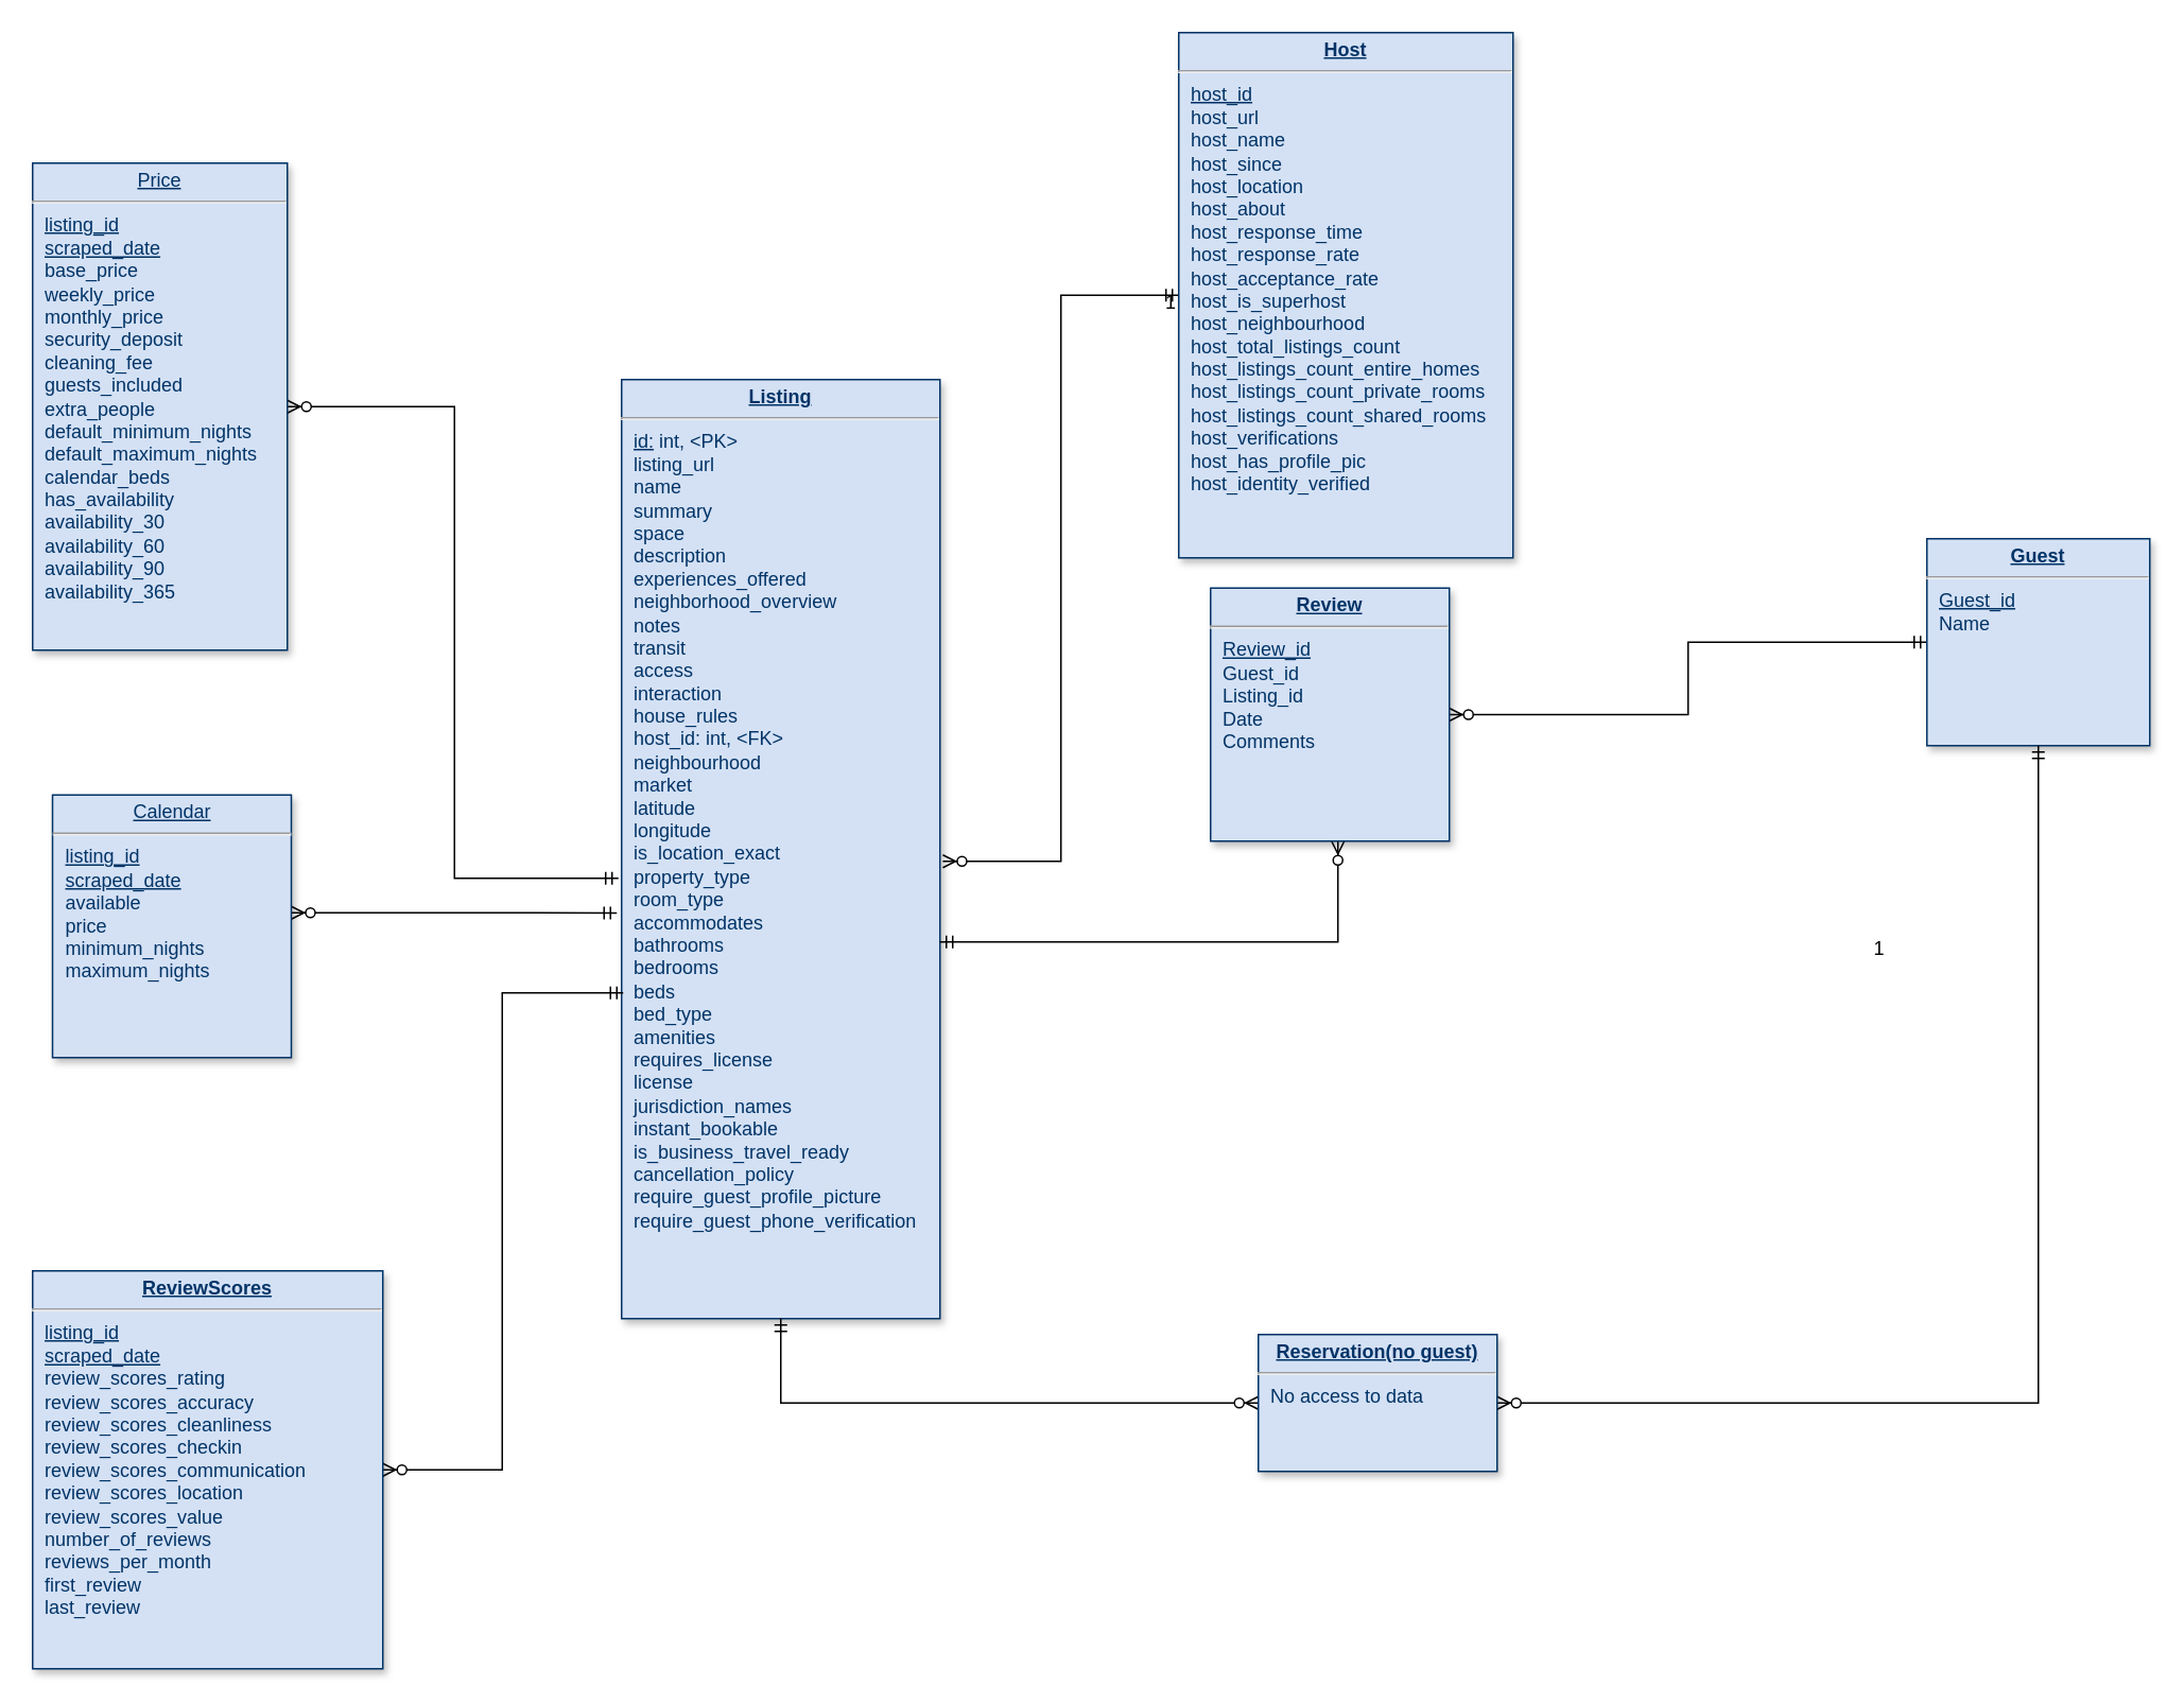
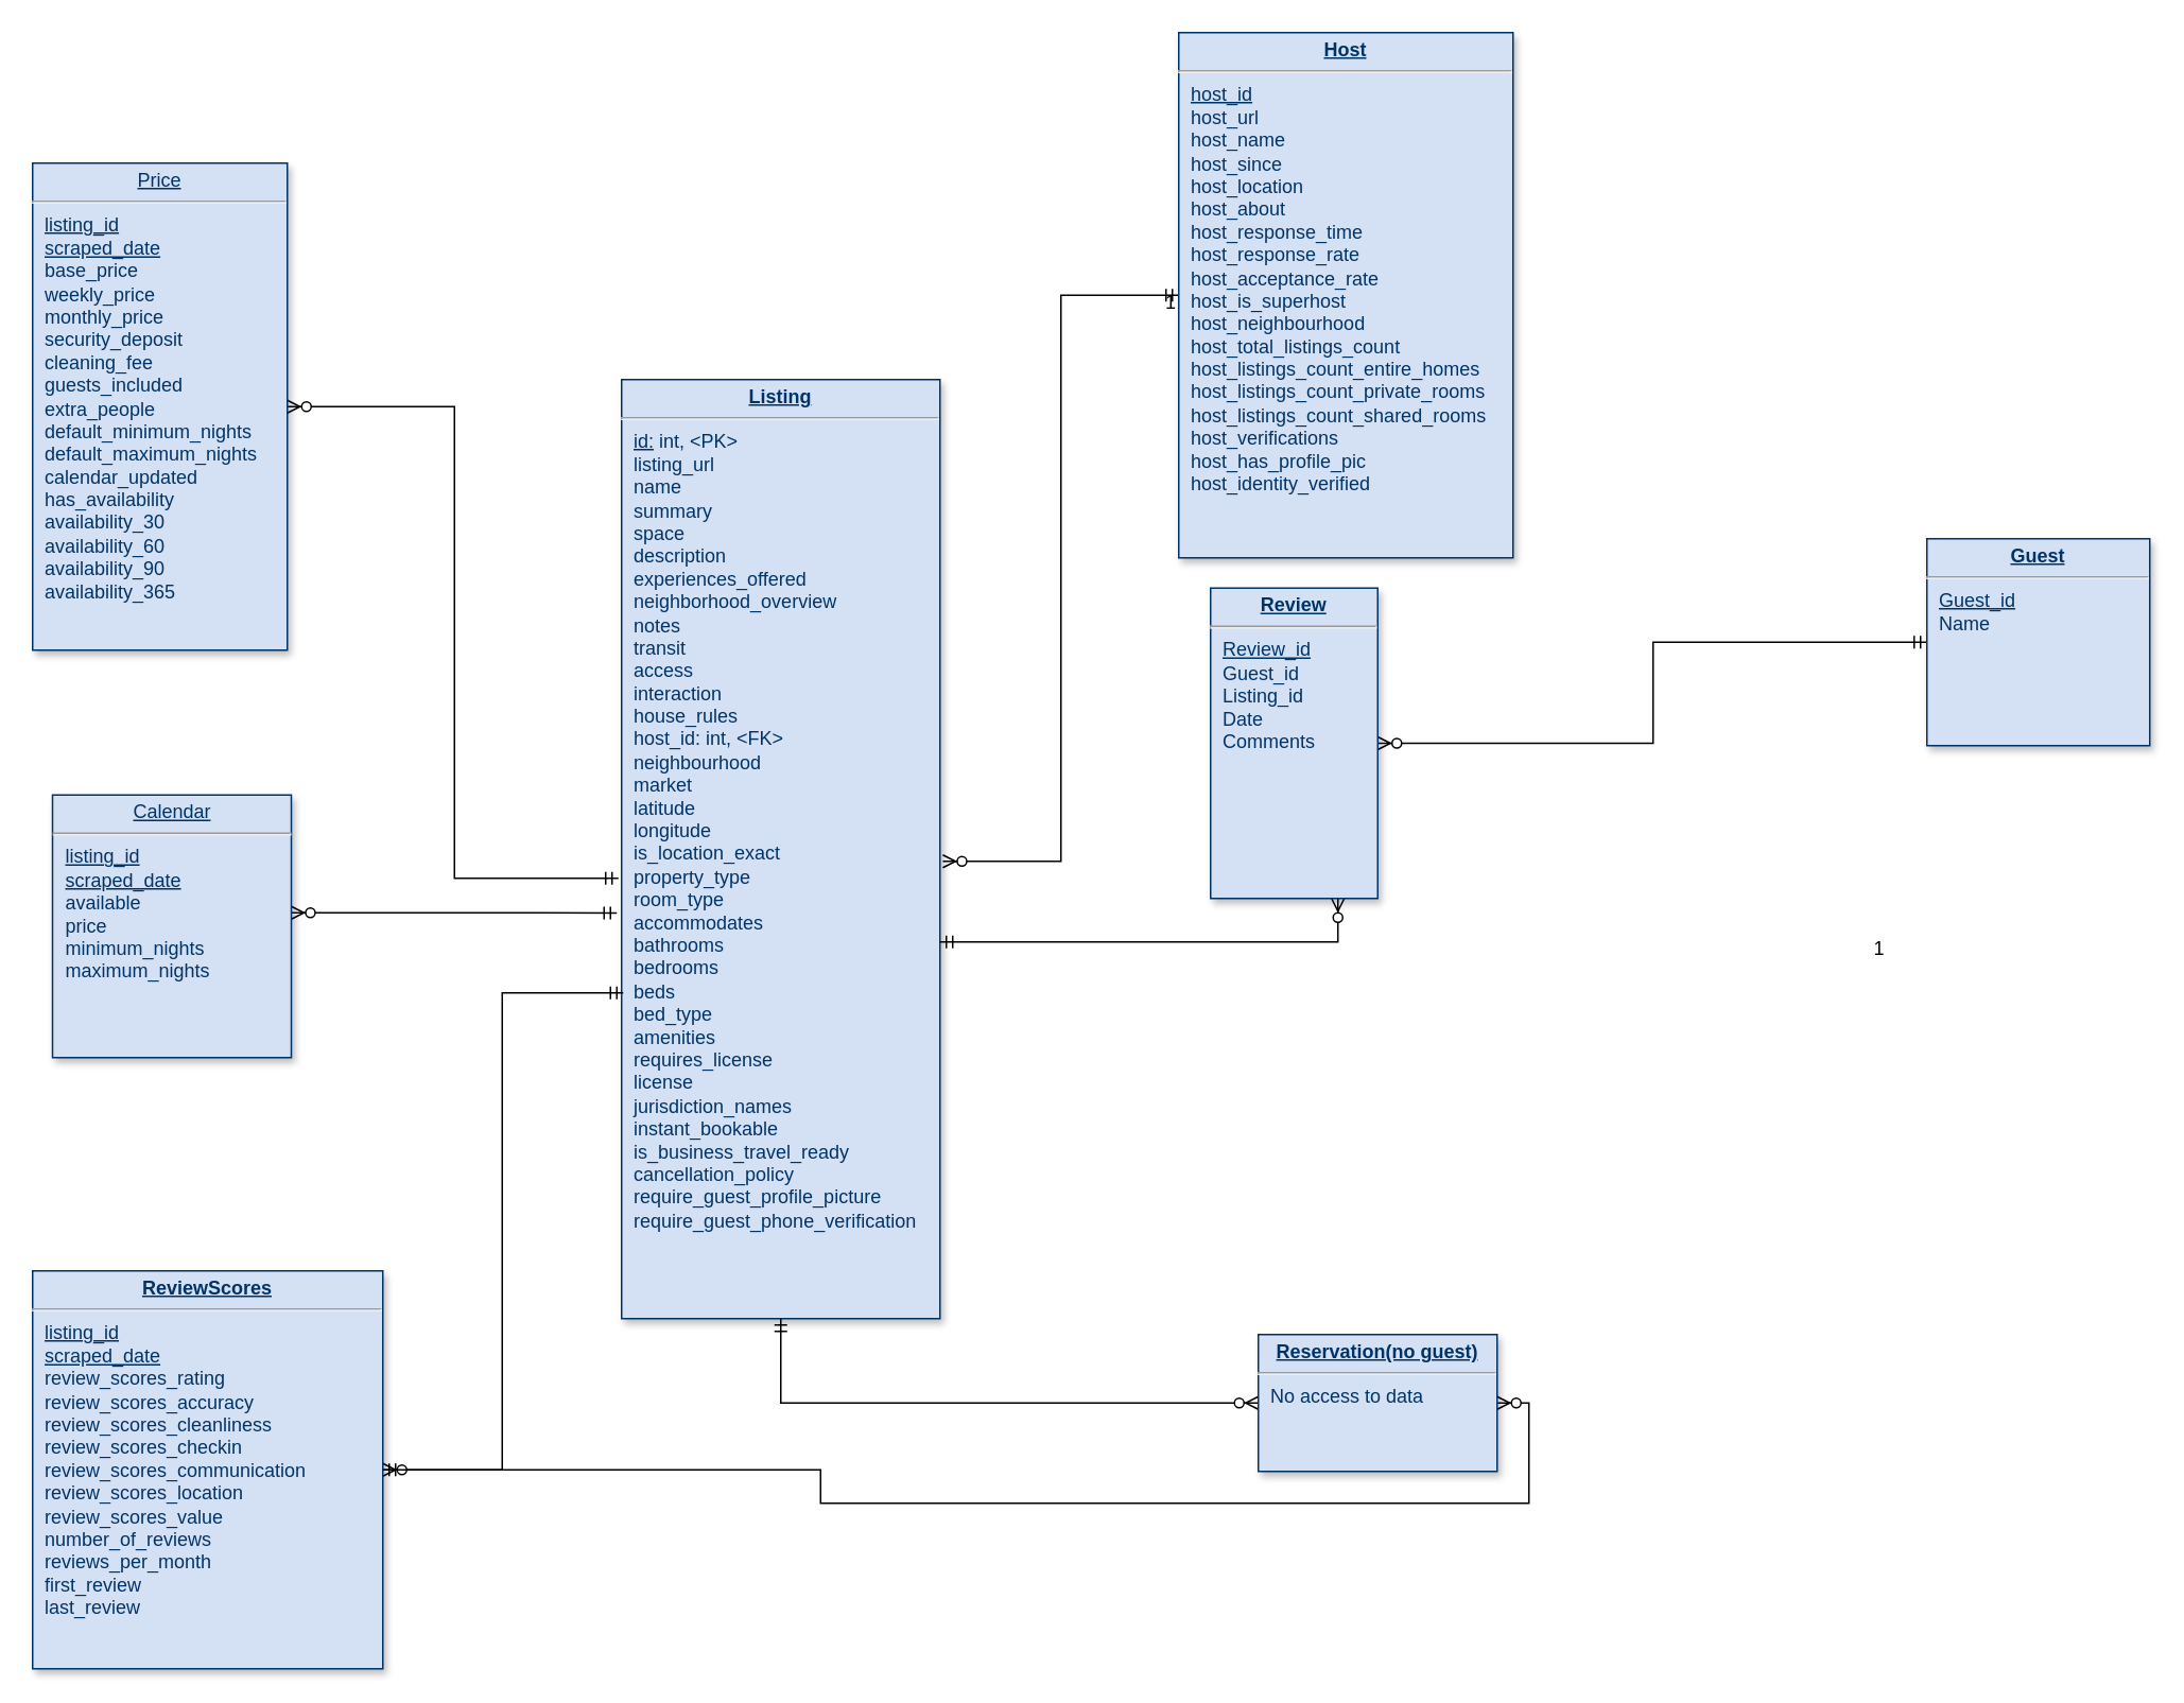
- <mxCell id="19" value="&lt;p style=&quot;margin: 0px ; margin-top: 4px ; text-align: center ; text-decoration: underline&quot;&gt;&lt;span style=&quot;text-align: left&quot;&gt;Price&lt;/span&gt;&lt;br&gt;&lt;/p&gt;&lt;hr&gt;&lt;p style=&quot;margin: 0px 0px 0px 8px&quot;&gt;&lt;span&gt;&lt;u&gt;listing_id&lt;/u&gt;&lt;/span&gt;&lt;br&gt;&lt;/p&gt;&lt;p style=&quot;margin: 0px 0px 0px 8px&quot;&gt;&lt;u&gt;scraped_date&lt;/u&gt;&lt;/p&gt;&lt;p style=&quot;margin: 0px 0px 0px 8px&quot;&gt;base_price&lt;/p&gt;&lt;p style=&quot;margin: 0px 0px 0px 8px&quot;&gt;weekly_price&lt;/p&gt;&lt;p style=&quot;margin: 0px 0px 0px 8px&quot;&gt;monthly_price&lt;/p&gt;&lt;p style=&quot;margin: 0px 0px 0px 8px&quot;&gt;security_deposit&lt;/p&gt;&lt;p style=&quot;margin: 0px 0px 0px 8px&quot;&gt;cleaning_fee&lt;/p&gt;&lt;p style=&quot;margin: 0px 0px 0px 8px&quot;&gt;guests_included&lt;/p&gt;&lt;p style=&quot;margin: 0px 0px 0px 8px&quot;&gt;extra_people&lt;/p&gt;&lt;p style=&quot;margin: 0px 0px 0px 8px&quot;&gt;default_minimum_nights&lt;/p&gt;&lt;p style=&quot;margin: 0px 0px 0px 8px&quot;&gt;default_maximum_nights&lt;/p&gt;&lt;p style=&quot;margin: 0px 0px 0px 8px&quot;&gt;calendar_beds&lt;/p&gt;&lt;p style=&quot;margin: 0px 0px 0px 8px&quot;&gt;has_availability&lt;span style=&quot;white-space: pre&quot;&gt; &lt;/span&gt;&lt;/p&gt;&lt;p style=&quot;margin: 0px 0px 0px 8px&quot;&gt;availability_30&lt;span style=&quot;white-space: pre&quot;&gt; &lt;/span&gt;&lt;/p&gt;&lt;p style=&quot;margin: 0px 0px 0px 8px&quot;&gt;availability_60&lt;span style=&quot;white-space: pre&quot;&gt; &lt;/span&gt;&lt;/p&gt;&lt;p style=&quot;margin: 0px 0px 0px 8px&quot;&gt;availability_90&lt;span style=&quot;white-space: pre&quot;&gt; &lt;/span&gt;&lt;/p&gt;&lt;p style=&quot;margin: 0px 0px 0px 8px&quot;&gt;availability_365&lt;/p&gt;&lt;p style=&quot;margin: 0px 0px 0px 8px&quot;&gt;&lt;br&gt;&lt;/p&gt;&lt;div&gt;&lt;br&gt;&lt;/div&gt;&lt;div&gt;&lt;br&gt;&lt;/div&gt;" style="verticalAlign=top;align=left;overflow=fill;fontSize=12;fontFamily=Helvetica;html=1;strokeColor=#003366;shadow=1;fillColor=#D4E1F5;fontColor=#003366" parent="1" vertex="1"><mxGeometry x="20" y="102" width="160" height="306" as="geometry" /></mxCell>
+ <mxCell id="19" value="&lt;p style=&quot;margin: 0px ; margin-top: 4px ; text-align: center ; text-decoration: underline&quot;&gt;&lt;span style=&quot;text-align: left&quot;&gt;Price&lt;/span&gt;&lt;br&gt;&lt;/p&gt;&lt;hr&gt;&lt;p style=&quot;margin: 0px 0px 0px 8px&quot;&gt;&lt;span&gt;&lt;u&gt;listing_id&lt;/u&gt;&lt;/span&gt;&lt;br&gt;&lt;/p&gt;&lt;p style=&quot;margin: 0px 0px 0px 8px&quot;&gt;&lt;u&gt;scraped_date&lt;/u&gt;&lt;/p&gt;&lt;p style=&quot;margin: 0px 0px 0px 8px&quot;&gt;base_price&lt;/p&gt;&lt;p style=&quot;margin: 0px 0px 0px 8px&quot;&gt;weekly_price&lt;/p&gt;&lt;p style=&quot;margin: 0px 0px 0px 8px&quot;&gt;monthly_price&lt;/p&gt;&lt;p style=&quot;margin: 0px 0px 0px 8px&quot;&gt;security_deposit&lt;/p&gt;&lt;p style=&quot;margin: 0px 0px 0px 8px&quot;&gt;cleaning_fee&lt;/p&gt;&lt;p style=&quot;margin: 0px 0px 0px 8px&quot;&gt;guests_included&lt;/p&gt;&lt;p style=&quot;margin: 0px 0px 0px 8px&quot;&gt;extra_people&lt;/p&gt;&lt;p style=&quot;margin: 0px 0px 0px 8px&quot;&gt;default_minimum_nights&lt;/p&gt;&lt;p style=&quot;margin: 0px 0px 0px 8px&quot;&gt;default_maximum_nights&lt;/p&gt;&lt;p style=&quot;margin: 0px 0px 0px 8px&quot;&gt;calendar_updated&lt;/p&gt;&lt;p style=&quot;margin: 0px 0px 0px 8px&quot;&gt;has_availability&lt;span style=&quot;white-space: pre&quot;&gt; &lt;/span&gt;&lt;/p&gt;&lt;p style=&quot;margin: 0px 0px 0px 8px&quot;&gt;availability_30&lt;span style=&quot;white-space: pre&quot;&gt; &lt;/span&gt;&lt;/p&gt;&lt;p style=&quot;margin: 0px 0px 0px 8px&quot;&gt;availability_60&lt;span style=&quot;white-space: pre&quot;&gt; &lt;/span&gt;&lt;/p&gt;&lt;p style=&quot;margin: 0px 0px 0px 8px&quot;&gt;availability_90&lt;span style=&quot;white-space: pre&quot;&gt; &lt;/span&gt;&lt;/p&gt;&lt;p style=&quot;margin: 0px 0px 0px 8px&quot;&gt;availability_365&lt;/p&gt;&lt;p style=&quot;margin: 0px 0px 0px 8px&quot;&gt;&lt;br&gt;&lt;/p&gt;&lt;div&gt;&lt;br&gt;&lt;/div&gt;&lt;div&gt;&lt;br&gt;&lt;/div&gt;" style="verticalAlign=top;align=left;overflow=fill;fontSize=12;fontFamily=Helvetica;html=1;strokeColor=#003366;shadow=1;fillColor=#D4E1F5;fontColor=#003366" parent="1" vertex="1"><mxGeometry x="20" y="102" width="160" height="306" as="geometry" /></mxCell>
- <mxCell id="11" value="&lt;p style=&quot;margin: 0px ; margin-top: 4px ; text-align: center ; text-decoration: underline&quot;&gt;&lt;strong&gt;Review&lt;/strong&gt;&lt;/p&gt;&lt;hr&gt;&lt;p style=&quot;margin: 0px ; margin-left: 8px&quot;&gt;&lt;u&gt;Review_id&lt;/u&gt;&lt;/p&gt;&lt;p style=&quot;margin: 0px ; margin-left: 8px&quot;&gt;Guest_id&lt;/p&gt;&lt;p style=&quot;margin: 0px ; margin-left: 8px&quot;&gt;Listing_id&lt;/p&gt;&lt;p style=&quot;margin: 0px ; margin-left: 8px&quot;&gt;Date&lt;/p&gt;&lt;p style=&quot;margin: 0px ; margin-left: 8px&quot;&gt;Comments&lt;/p&gt;&lt;p style=&quot;margin: 0px ; margin-left: 8px&quot;&gt;&lt;br&gt;&lt;/p&gt;" style="verticalAlign=top;align=left;overflow=fill;fontSize=12;fontFamily=Helvetica;html=1;strokeColor=#003366;shadow=1;fillColor=#D4E1F5;fontColor=#003366" parent="1" vertex="1"><mxGeometry x="760" y="369" width="150" height="159" as="geometry" /></mxCell>
+ <mxCell id="11" value="&lt;p style=&quot;margin: 0px ; margin-top: 4px ; text-align: center ; text-decoration: underline&quot;&gt;&lt;strong&gt;Review&lt;/strong&gt;&lt;/p&gt;&lt;hr&gt;&lt;p style=&quot;margin: 0px ; margin-left: 8px&quot;&gt;&lt;u&gt;Review_id&lt;/u&gt;&lt;/p&gt;&lt;p style=&quot;margin: 0px ; margin-left: 8px&quot;&gt;Guest_id&lt;/p&gt;&lt;p style=&quot;margin: 0px ; margin-left: 8px&quot;&gt;Listing_id&lt;/p&gt;&lt;p style=&quot;margin: 0px ; margin-left: 8px&quot;&gt;Date&lt;/p&gt;&lt;p style=&quot;margin: 0px ; margin-left: 8px&quot;&gt;Comments&lt;/p&gt;&lt;p style=&quot;margin: 0px ; margin-left: 8px&quot;&gt;&lt;br&gt;&lt;/p&gt;" style="verticalAlign=top;align=left;overflow=fill;fontSize=12;fontFamily=Helvetica;html=1;strokeColor=#003366;shadow=1;fillColor=#D4E1F5;fontColor=#003366" parent="1" vertex="1"><mxGeometry x="760" y="369" width="105" height="195" as="geometry" /></mxCell>
- <mxCell id="16" style="edgeStyle=orthogonalEdgeStyle;rounded=0;orthogonalLoop=1;jettySize=auto;html=1;exitX=1;exitY=0.5;exitDx=0;exitDy=0;entryX=0.5;entryY=1;entryDx=0;entryDy=0;startArrow=ERzeroToMany;startFill=1;endArrow=ERmandOne;endFill=0;" parent="1" source="17" target="6" edge="1"><mxGeometry relative="1" as="geometry" /></mxCell>
+ <mxCell id="16" style="edgeStyle=orthogonalEdgeStyle;rounded=0;orthogonalLoop=1;jettySize=auto;html=1;exitX=1;exitY=0.5;exitDx=0;exitDy=0;startArrow=ERzeroToMany;startFill=1;endArrow=ERmandOne;endFill=0;" parent="1" source="17" target="14" edge="1"><mxGeometry relative="1" as="geometry" /></mxCell>
